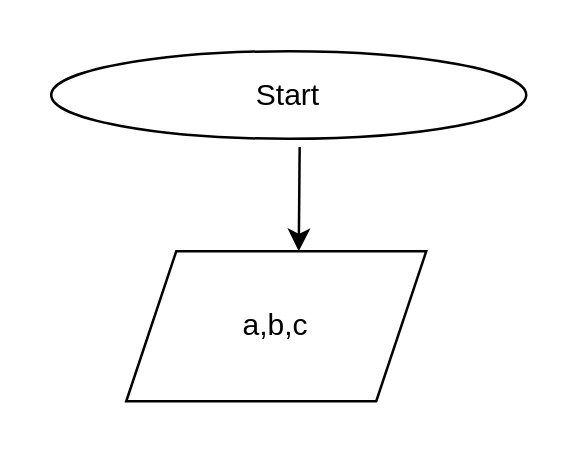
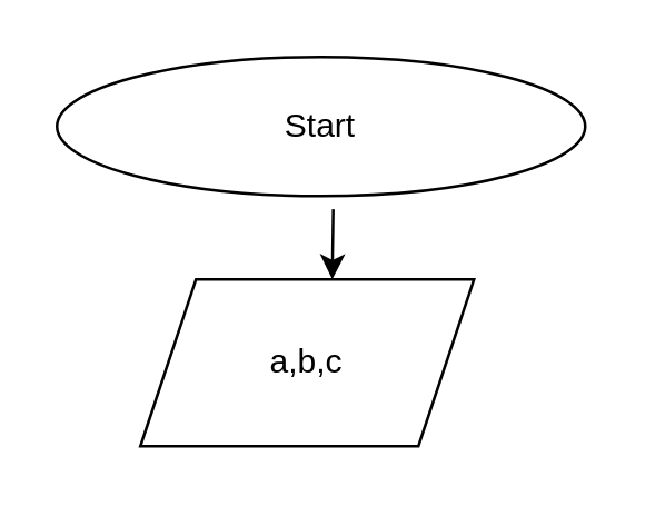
- <mxCell id="2" value="Start" style="ellipse;whiteSpace=wrap;html=1;" vertex="1" parent="1"><mxGeometry x="20" y="20" width="190" height="35" as="geometry" /></mxCell>
+ <mxCell id="2" value="Start" style="ellipse;whiteSpace=wrap;html=1;" vertex="1" parent="1"><mxGeometry x="20" y="20" width="190" height="50" as="geometry" /></mxCell>
